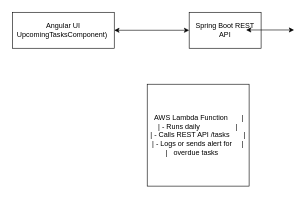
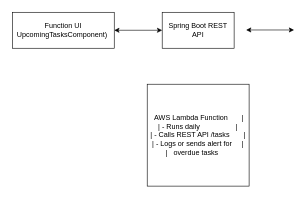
- <mxCell id="2" value="Angular UI&lt;br&gt;UpcomingTasksComponent)&amp;nbsp;" style="rounded=0;whiteSpace=wrap;html=1;" vertex="1" parent="1"><mxGeometry x="20" y="20" width="170" height="60" as="geometry" /></mxCell>
+ <mxCell id="2" value="Function UI&lt;br&gt;UpcomingTasksComponent)&amp;nbsp;" style="rounded=0;whiteSpace=wrap;html=1;" vertex="1" parent="1"><mxGeometry x="20" y="20" width="170" height="60" as="geometry" /></mxCell>
- <mxCell id="4" value="Spring Boot REST API" style="rounded=0;whiteSpace=wrap;html=1;" vertex="1" parent="1"><mxGeometry x="315" y="20" width="120" height="60" as="geometry" /></mxCell>
+ <mxCell id="4" value="Spring Boot REST API" style="rounded=0;whiteSpace=wrap;html=1;" vertex="1" parent="1"><mxGeometry x="270" y="20" width="120" height="60" as="geometry" /></mxCell>
